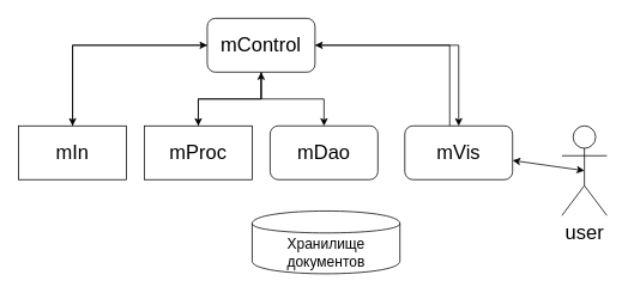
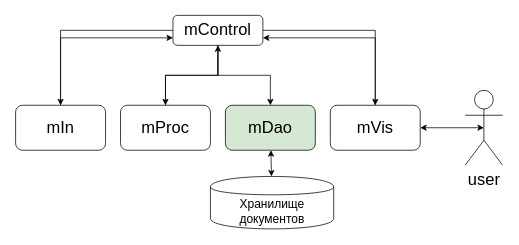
- <mxCell id="10" value="&lt;font style=&quot;font-size: 22px&quot;&gt;mControl&lt;/font&gt;" style="rounded=1;whiteSpace=wrap;html=1;" vertex="1" parent="1"><mxGeometry x="230" y="20" width="120" height="60" as="geometry" /></mxCell>
+ <mxCell id="10" value="&lt;font style=&quot;font-size: 22px&quot;&gt;mControl&lt;/font&gt;" style="rounded=1;whiteSpace=wrap;html=1;" vertex="1" parent="1"><mxGeometry x="230" y="20" width="120" height="40" as="geometry" /></mxCell>
- <mxCell id="12" value="&lt;font style=&quot;font-size: 22px&quot;&gt;mIn&lt;/font&gt;" style="whiteSpace=wrap;html=1;rounded=0;" vertex="1" parent="1"><mxGeometry x="20" y="140" width="120" height="60" as="geometry" /></mxCell>
+ <mxCell id="12" value="&lt;font style=&quot;font-size: 22px&quot;&gt;mIn&lt;/font&gt;" style="rounded=1;whiteSpace=wrap;html=1;" vertex="1" parent="1"><mxGeometry x="20" y="140" width="120" height="60" as="geometry" /></mxCell>
- <mxCell id="14" value="&lt;font style=&quot;font-size: 22px&quot;&gt;mProc&lt;/font&gt;" style="whiteSpace=wrap;html=1;rounded=0;" vertex="1" parent="1"><mxGeometry x="160" y="140" width="120" height="60" as="geometry" /></mxCell>
+ <mxCell id="14" value="&lt;font style=&quot;font-size: 22px&quot;&gt;mProc&lt;/font&gt;" style="rounded=1;whiteSpace=wrap;html=1;" vertex="1" parent="1"><mxGeometry x="160" y="140" width="120" height="60" as="geometry" /></mxCell>
- <mxCell id="15" value="&lt;font style=&quot;font-size: 22px&quot;&gt;mDao&lt;/font&gt;" style="rounded=1;whiteSpace=wrap;html=1;" vertex="1" parent="1"><mxGeometry x="300" y="140" width="120" height="60" as="geometry" /></mxCell>
+ <mxCell id="15" value="&lt;font style=&quot;font-size: 22px&quot;&gt;mDao&lt;/font&gt;" style="rounded=1;whiteSpace=wrap;html=1;fillColor=#d5e8d4;" vertex="1" parent="1"><mxGeometry x="300" y="140" width="120" height="60" as="geometry" /></mxCell>
- <mxCell id="4" value="&lt;font style=&quot;font-size: 22px&quot;&gt;mVis&lt;/font&gt;" style="rounded=1;whiteSpace=wrap;html=1;" vertex="1" parent="1"><mxGeometry x="450" y="140" width="120" height="60" as="geometry" /></mxCell>
+ <mxCell id="4" value="&lt;font style=&quot;font-size: 22px&quot;&gt;mVis&lt;/font&gt;" style="rounded=1;whiteSpace=wrap;html=1;" vertex="1" parent="1"><mxGeometry x="440" y="140" width="120" height="60" as="geometry" /></mxCell>
- <mxCell id="5" value="&lt;font style=&quot;font-size: 22px&quot;&gt;user&lt;/font&gt;" style="shape=umlActor;verticalLabelPosition=bottom;labelBackgroundColor=#ffffff;verticalAlign=top;html=1;outlineConnect=0;" vertex="1" parent="1"><mxGeometry x="625" y="140" width="50" height="100" as="geometry" /></mxCell>
+ <mxCell id="5" value="&lt;font style=&quot;font-size: 22px&quot;&gt;user&lt;/font&gt;" style="shape=umlActor;verticalLabelPosition=bottom;labelBackgroundColor=#ffffff;verticalAlign=top;html=1;outlineConnect=0;" vertex="1" parent="1"><mxGeometry x="620" y="120" width="50" height="100" as="geometry" /></mxCell>
+ <mxCell id="17" value="" style="endArrow=classic;startArrow=classic;html=1;" edge="1" parent="1" source="2" target="15"><mxGeometry width="50" height="50" relative="1" as="geometry"><mxPoint x="390" y="230" as="sourcePoint" /><mxPoint x="440" y="180" as="targetPoint" /></mxGeometry></mxCell>
